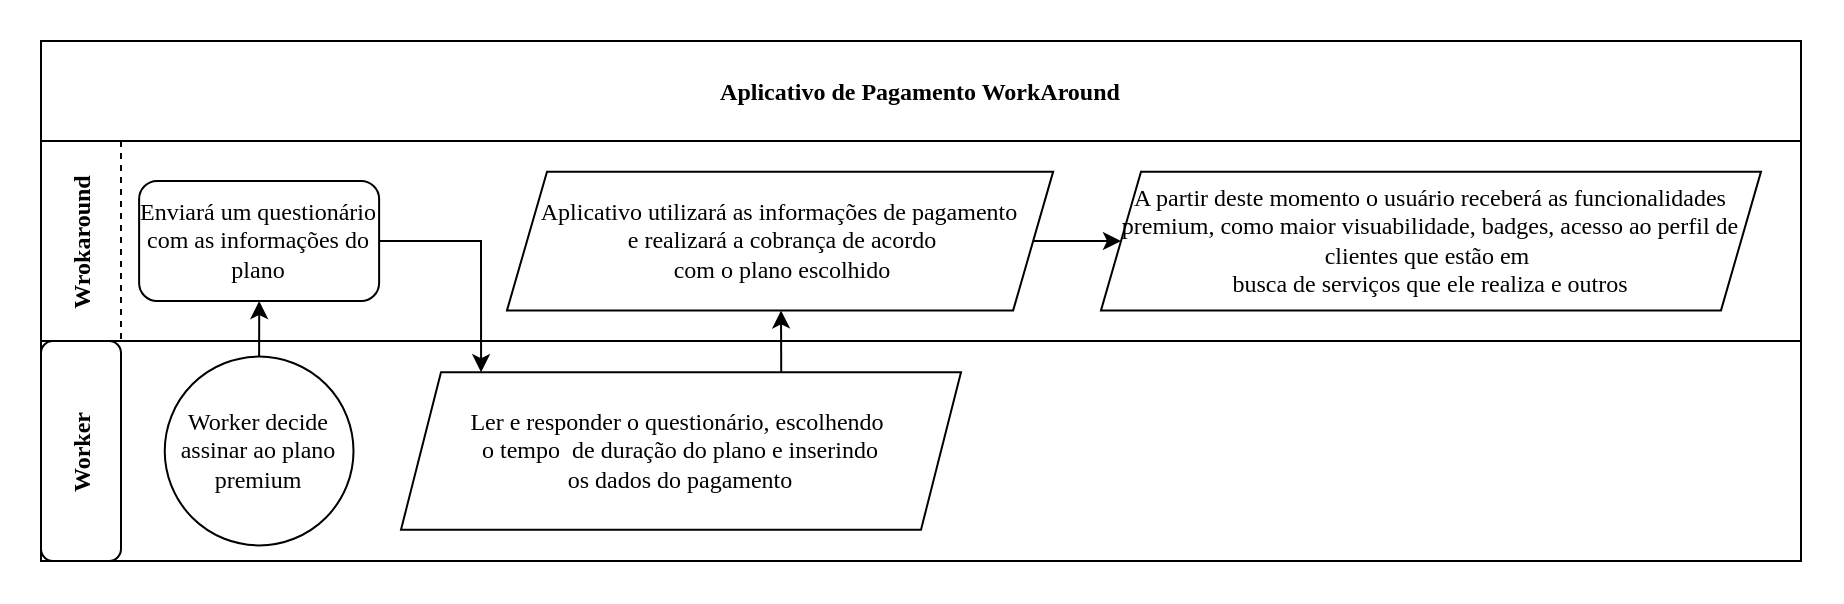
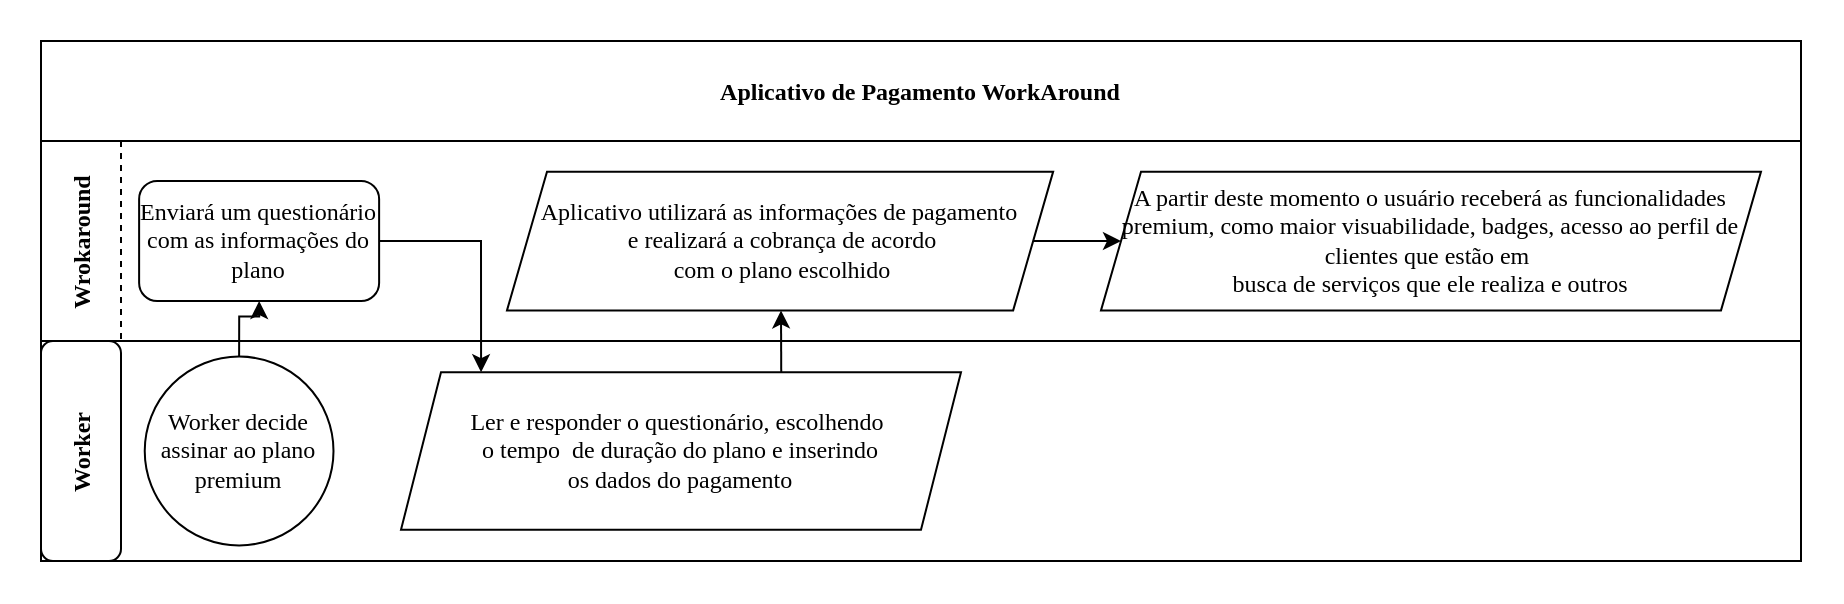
- <mxCell id="12" value="Worker decide assinar ao plano premium" style="ellipse;whiteSpace=wrap;html=1;aspect=fixed;fontFamily=Comic Sans MS;" vertex="1" parent="1"><mxGeometry x="81.87" y="177.81" width="94.38" height="94.38" as="geometry" /></mxCell>
+ <mxCell id="12" value="Worker decide assinar ao plano premium" style="ellipse;whiteSpace=wrap;html=1;aspect=fixed;fontFamily=Comic Sans MS;" vertex="1" parent="1"><mxGeometry x="71.87" y="177.81" width="94.38" height="94.38" as="geometry" /></mxCell>
